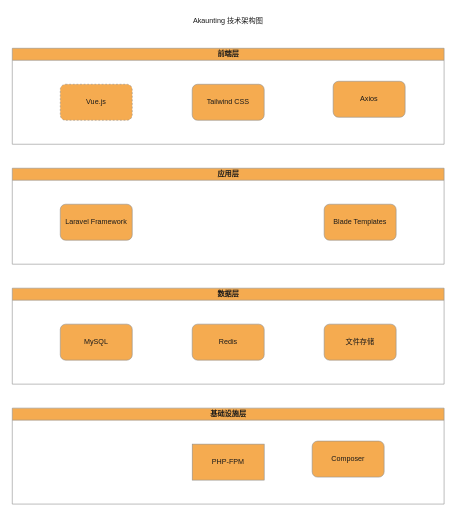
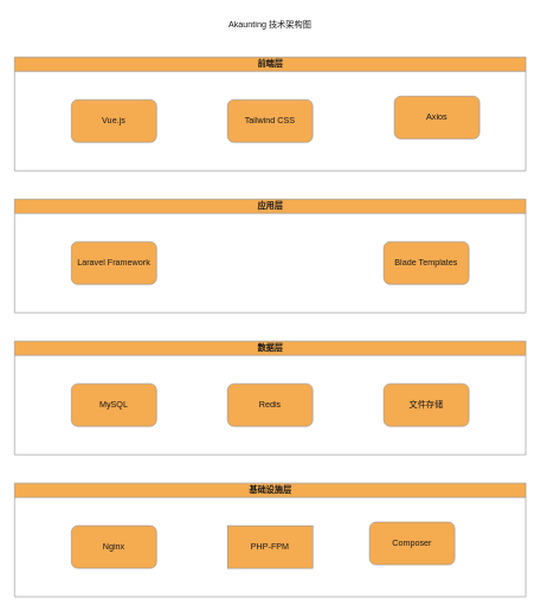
- <mxCell id="4" value="Vue.js" style="rounded=1;whiteSpace=wrap;html=1;labelBackgroundColor=none;fillColor=#F5AB50;strokeColor=#909090;fontColor=#1A1A1A;dashed=1;" vertex="1" parent="3"><mxGeometry x="80" y="60" width="120" height="60" as="geometry" /></mxCell>
+ <mxCell id="4" value="Vue.js" style="rounded=1;whiteSpace=wrap;html=1;labelBackgroundColor=none;fillColor=#F5AB50;strokeColor=#909090;fontColor=#1A1A1A;" vertex="1" parent="3"><mxGeometry x="80" y="60" width="120" height="60" as="geometry" /></mxCell>
+ <mxCell id="15" value="Nginx" style="rounded=1;whiteSpace=wrap;html=1;labelBackgroundColor=none;fillColor=#F5AB50;strokeColor=#909090;fontColor=#1A1A1A;" vertex="1" parent="14"><mxGeometry x="80" y="60" width="120" height="60" as="geometry" /></mxCell>
